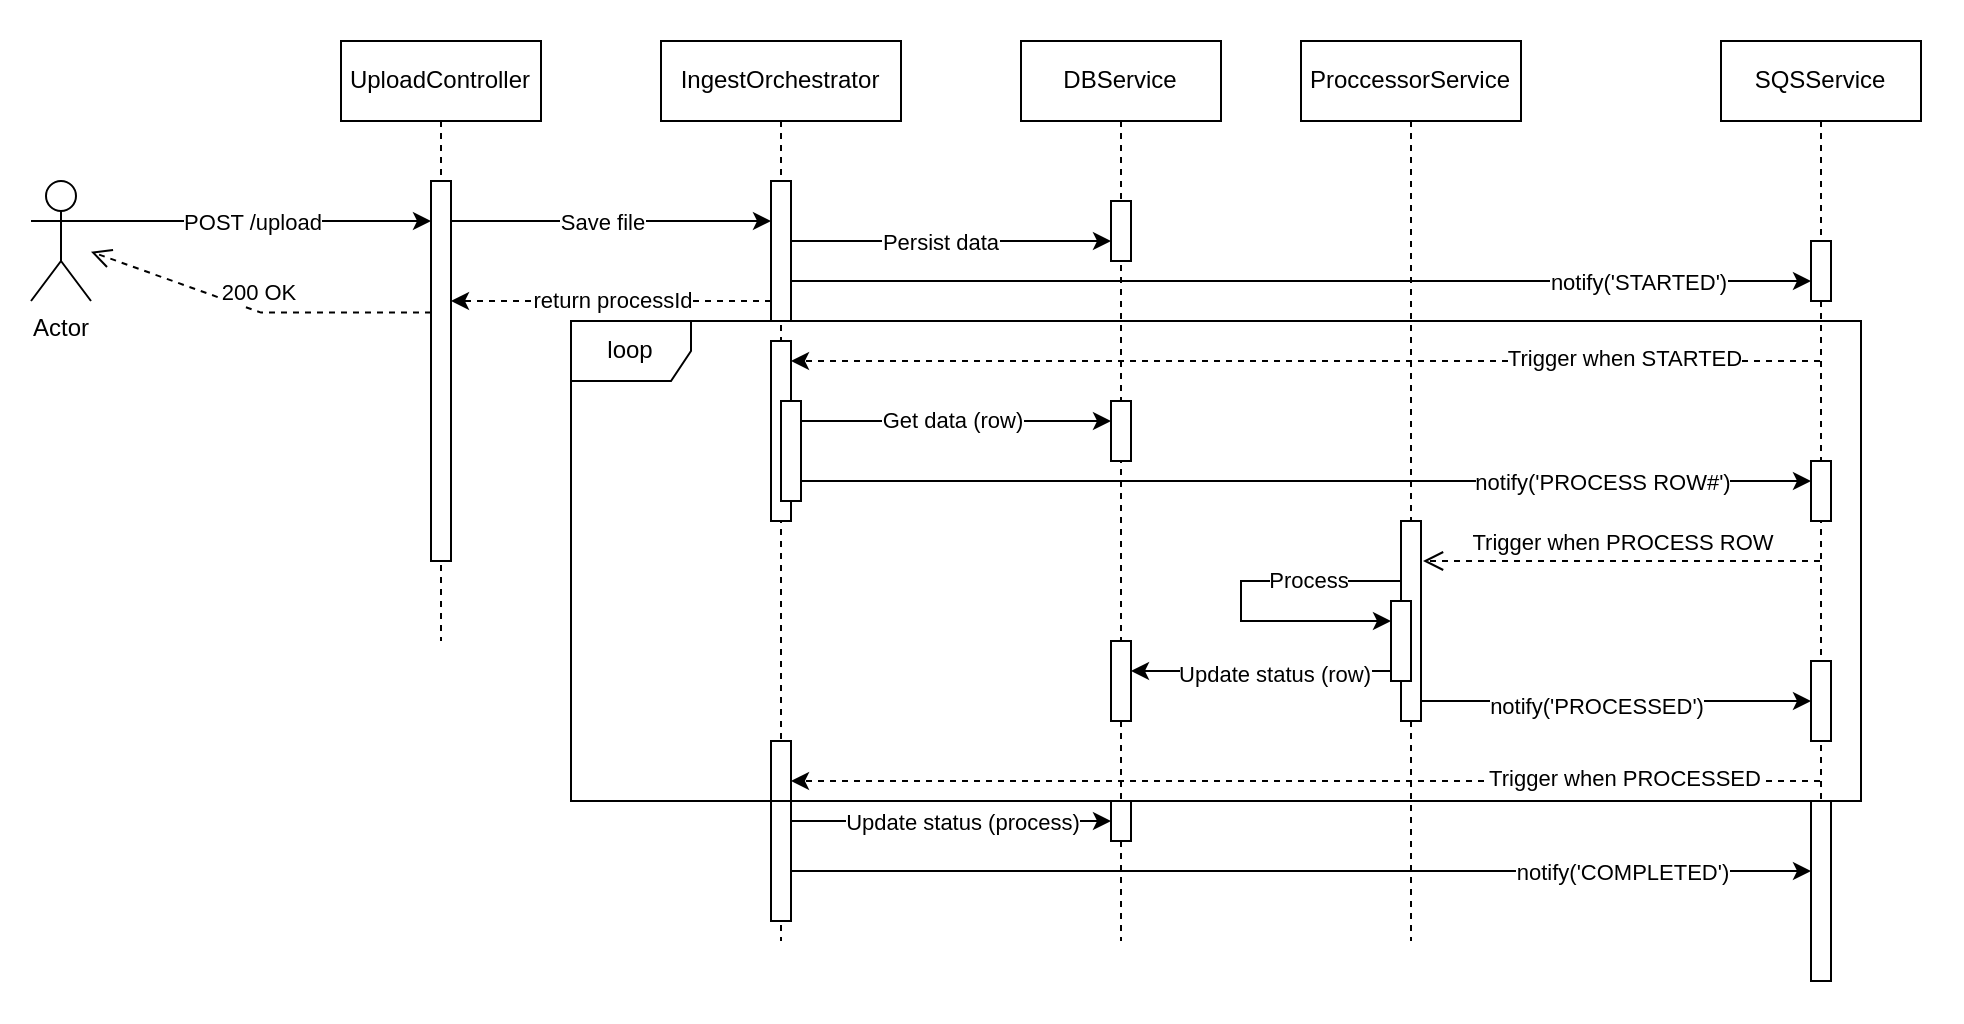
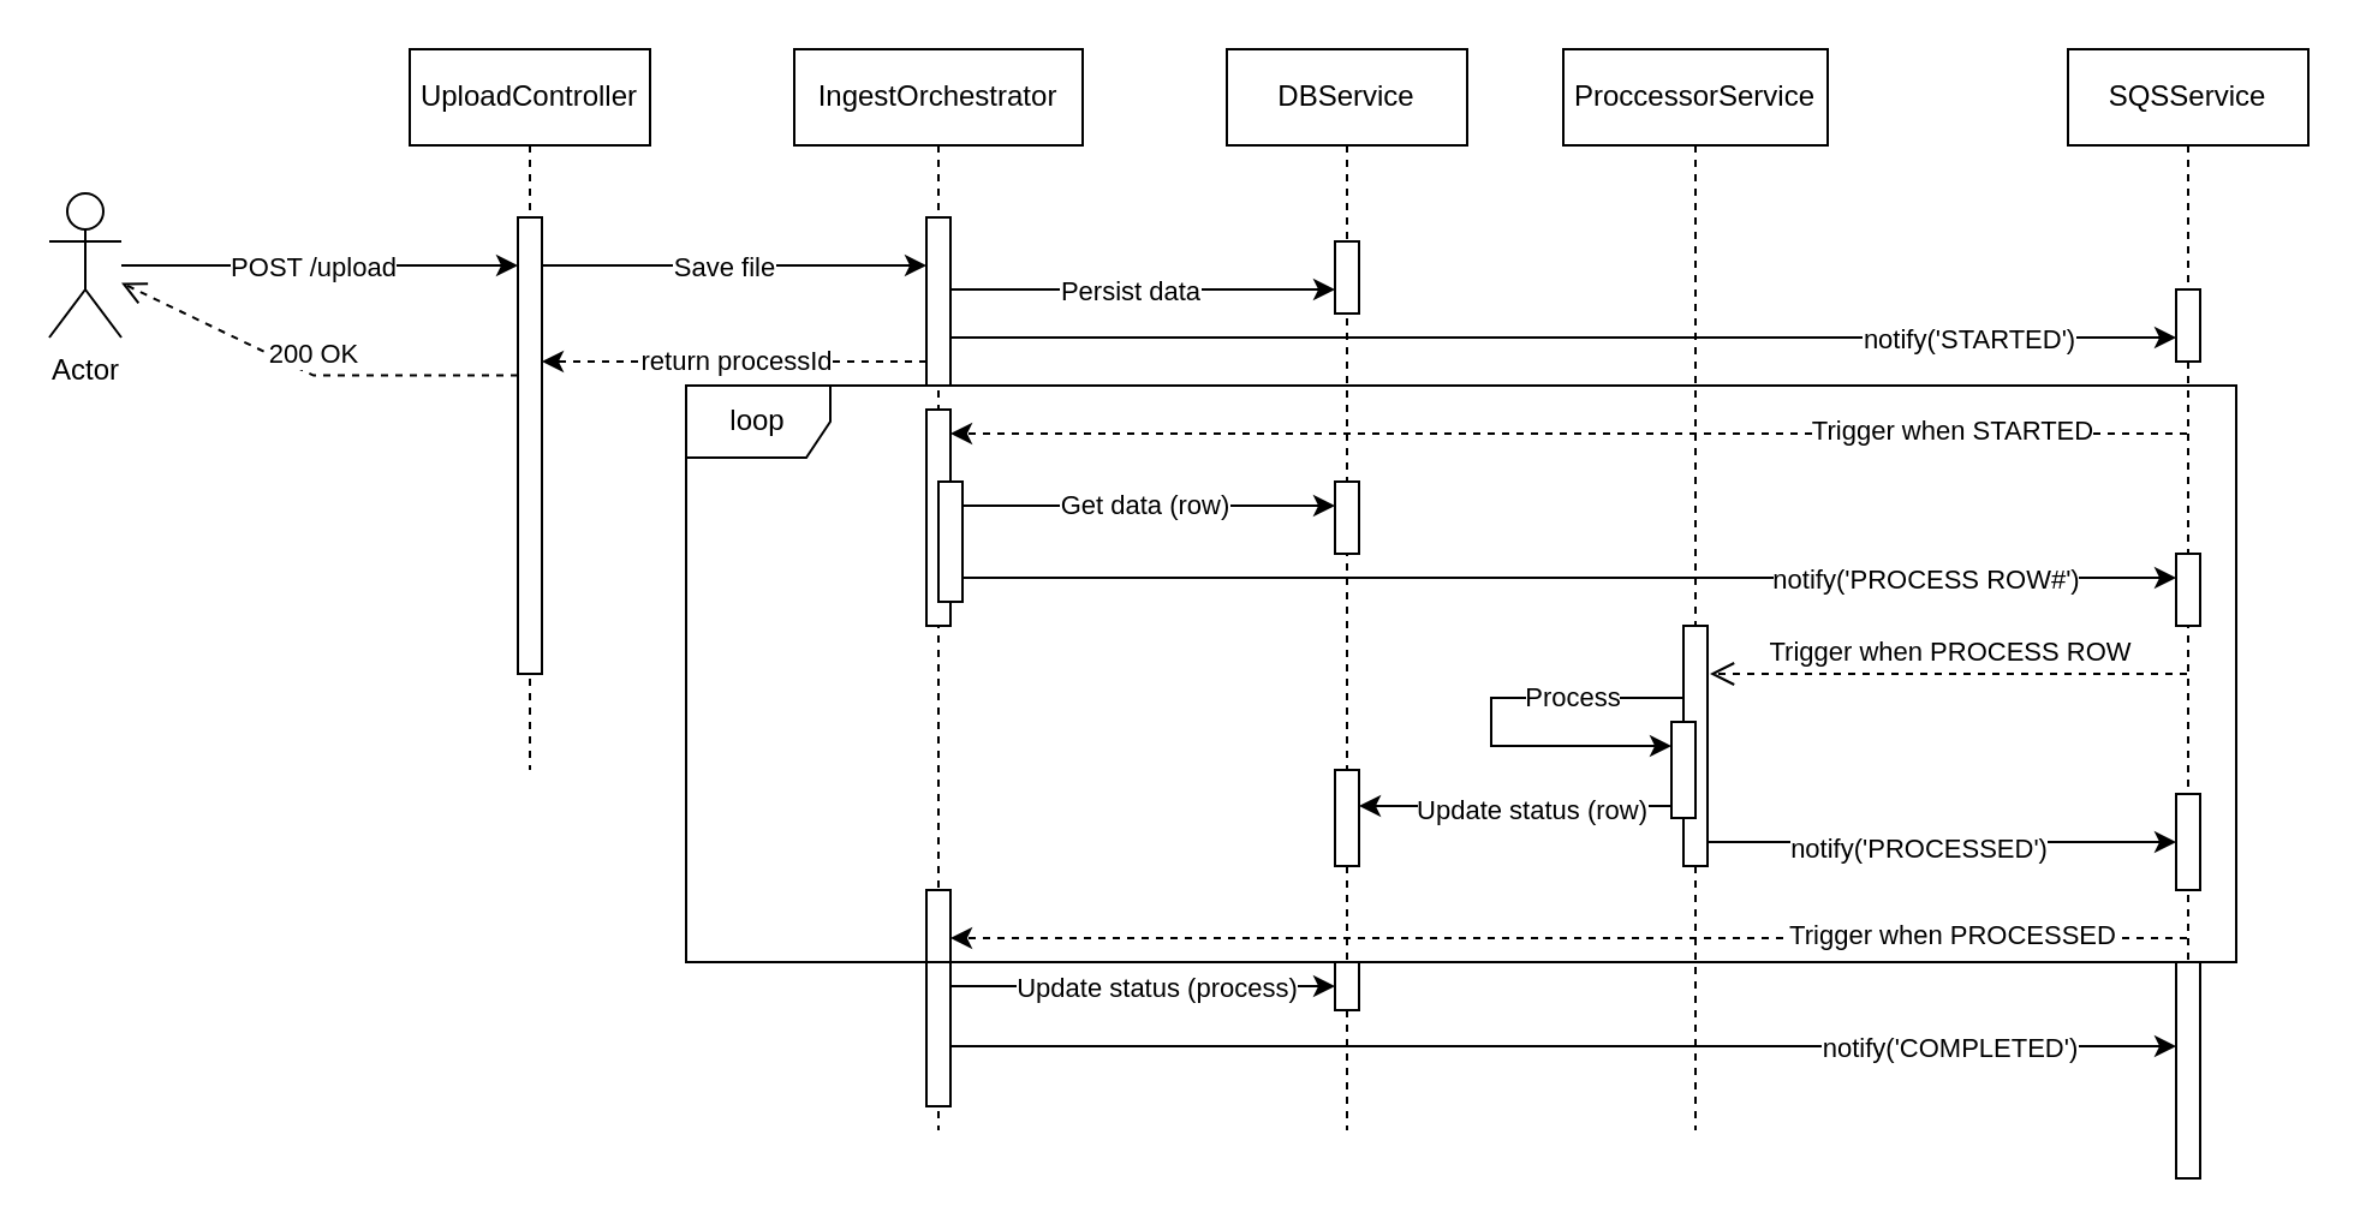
- <mxCell id="6" value="Actor" style="shape=umlActor;verticalLabelPosition=bottom;verticalAlign=top;html=1;outlineConnect=0;" vertex="1" parent="1"><mxGeometry x="15" y="90" width="30" height="60" as="geometry" /></mxCell>
+ <mxCell id="6" value="Actor" style="shape=umlActor;verticalLabelPosition=bottom;verticalAlign=top;html=1;outlineConnect=0;" vertex="1" parent="1"><mxGeometry x="20" y="80" width="30" height="60" as="geometry" /></mxCell>
